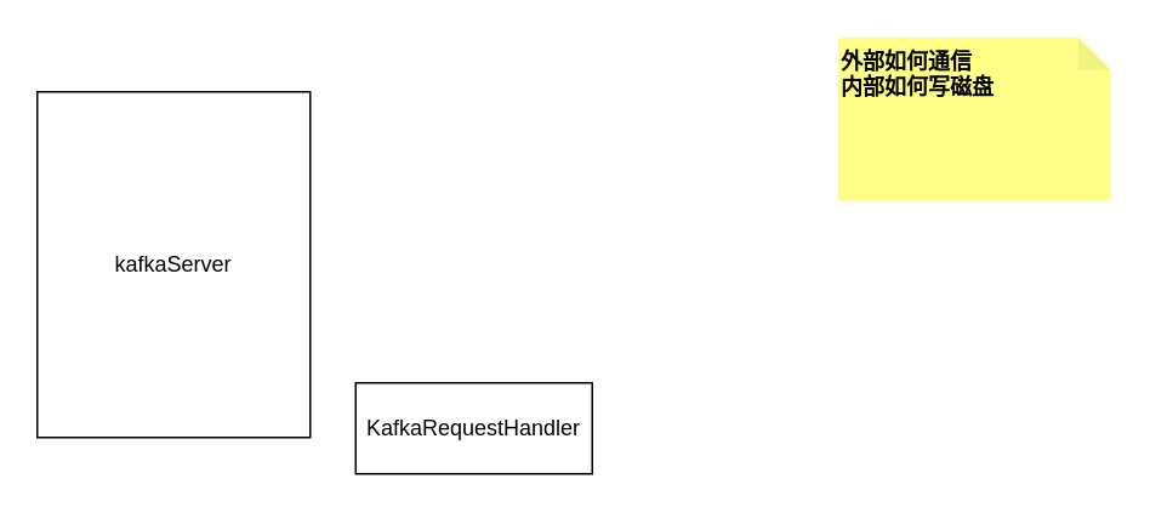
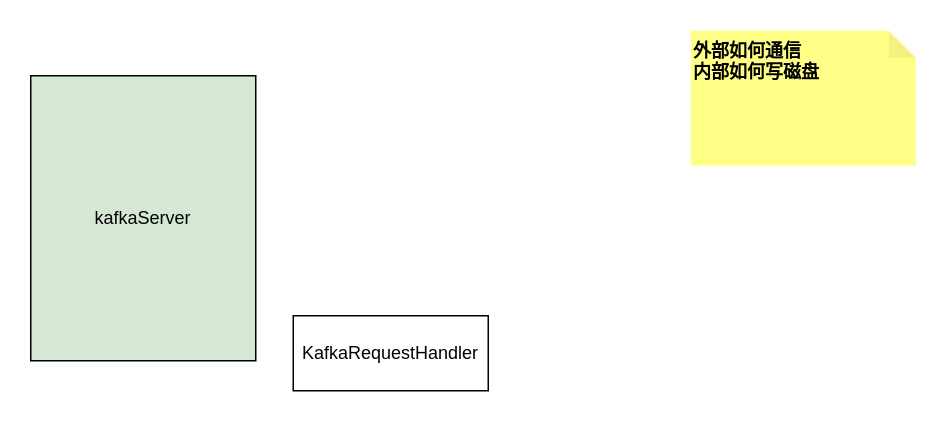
- <mxCell id="2" value="kafkaServer" style="rounded=0;whiteSpace=wrap;html=1;align=center;verticalAlign=middle;" vertex="1" parent="1"><mxGeometry x="20" y="50" width="150" height="190" as="geometry" /></mxCell>
+ <mxCell id="2" value="kafkaServer" style="rounded=0;whiteSpace=wrap;html=1;align=center;verticalAlign=middle;fillColor=#d5e8d4;" vertex="1" parent="1"><mxGeometry x="20" y="50" width="150" height="190" as="geometry" /></mxCell>
